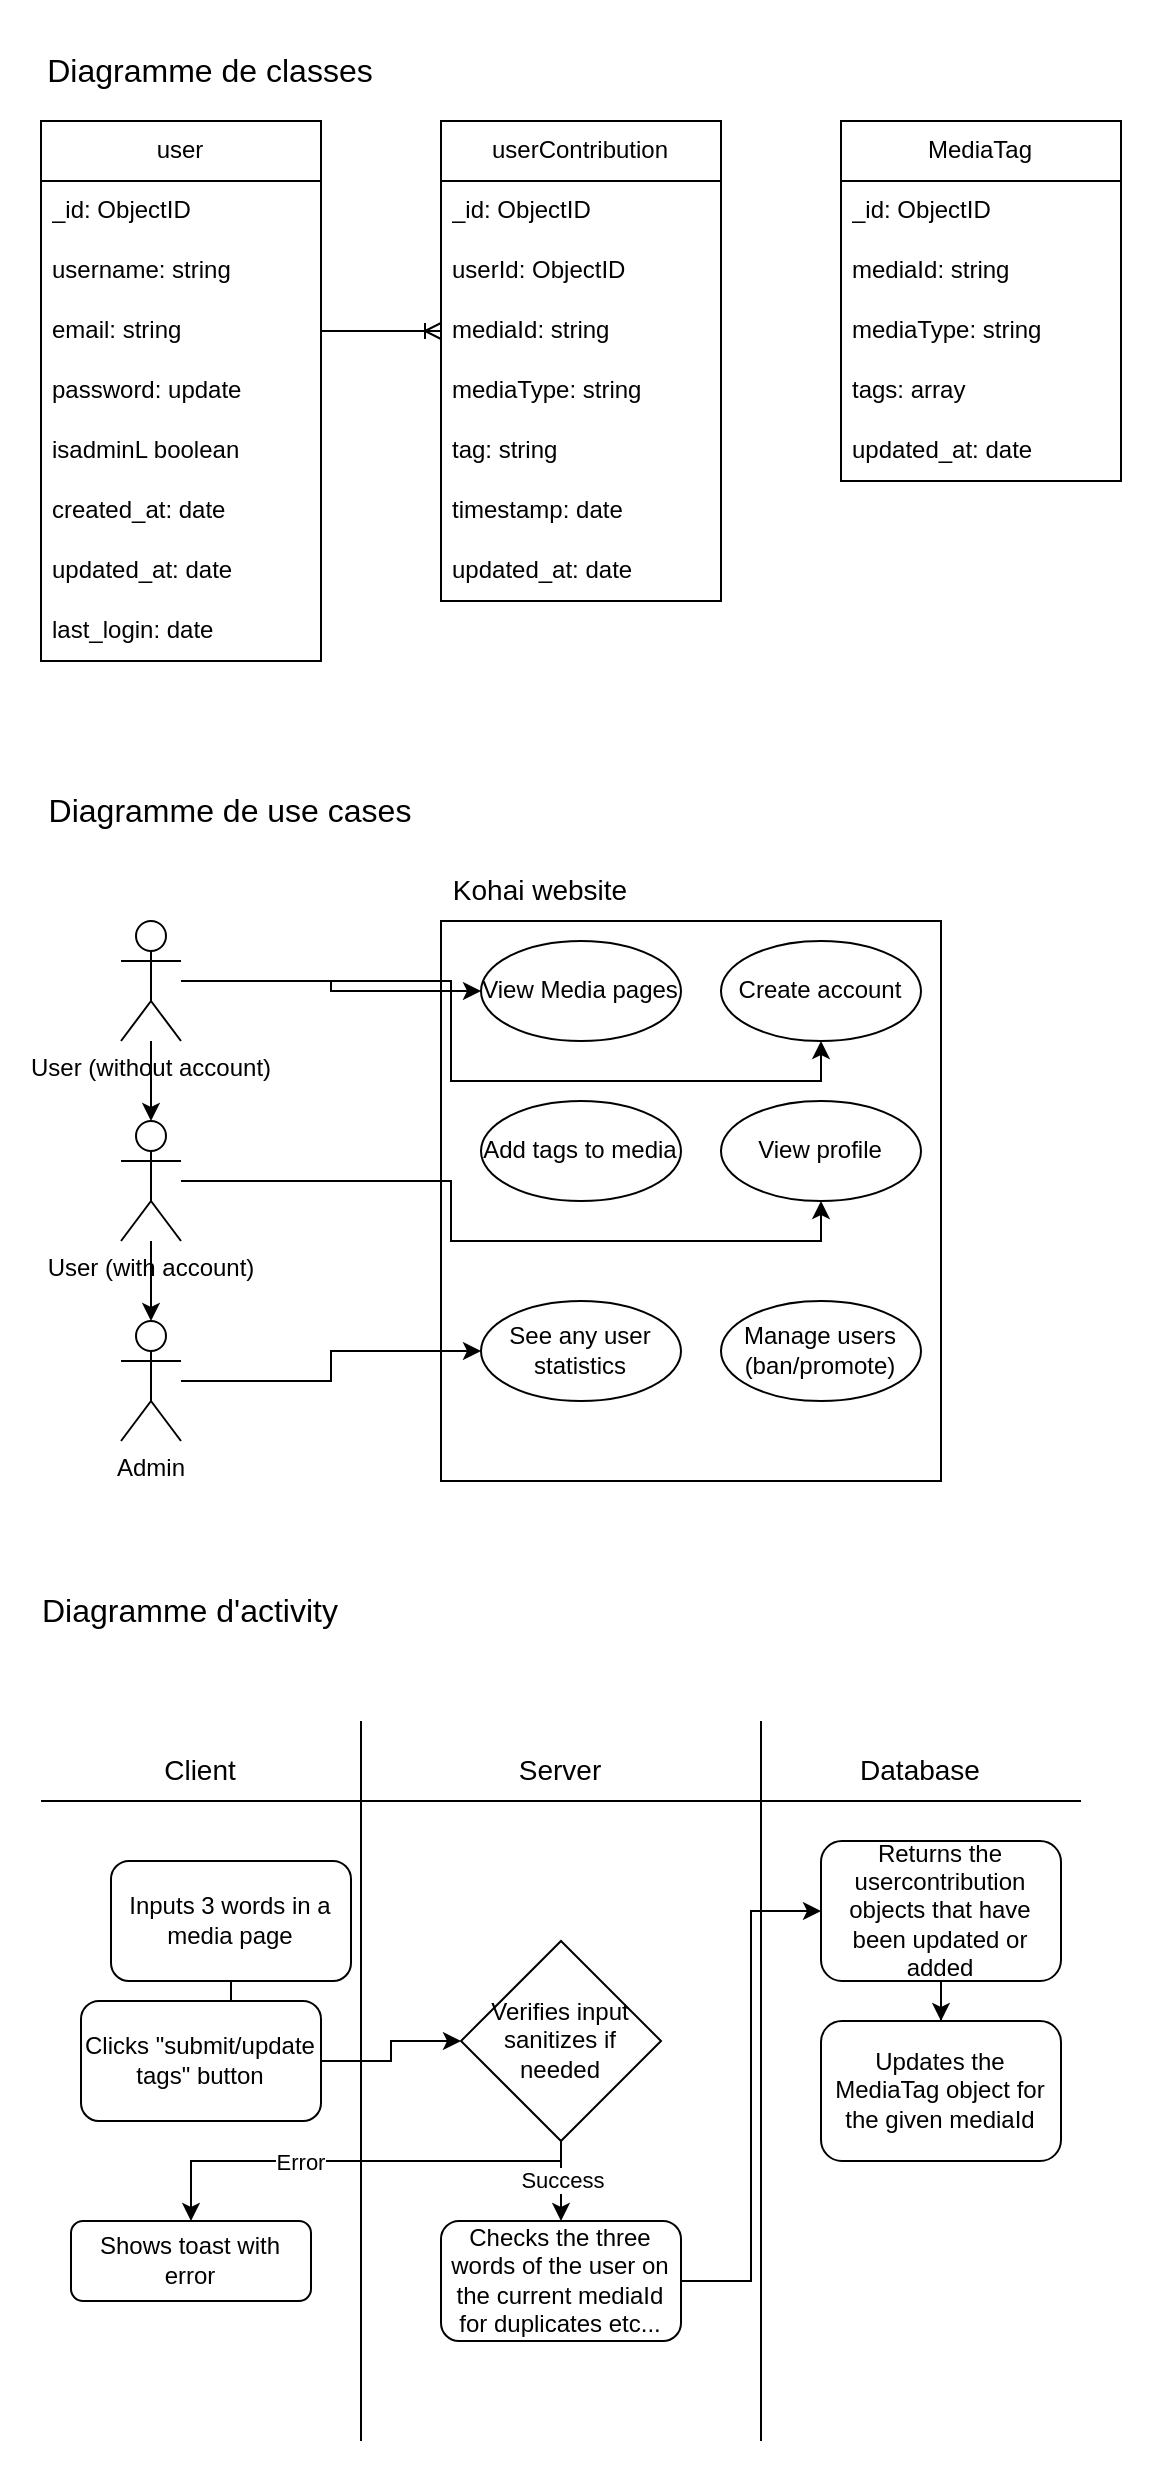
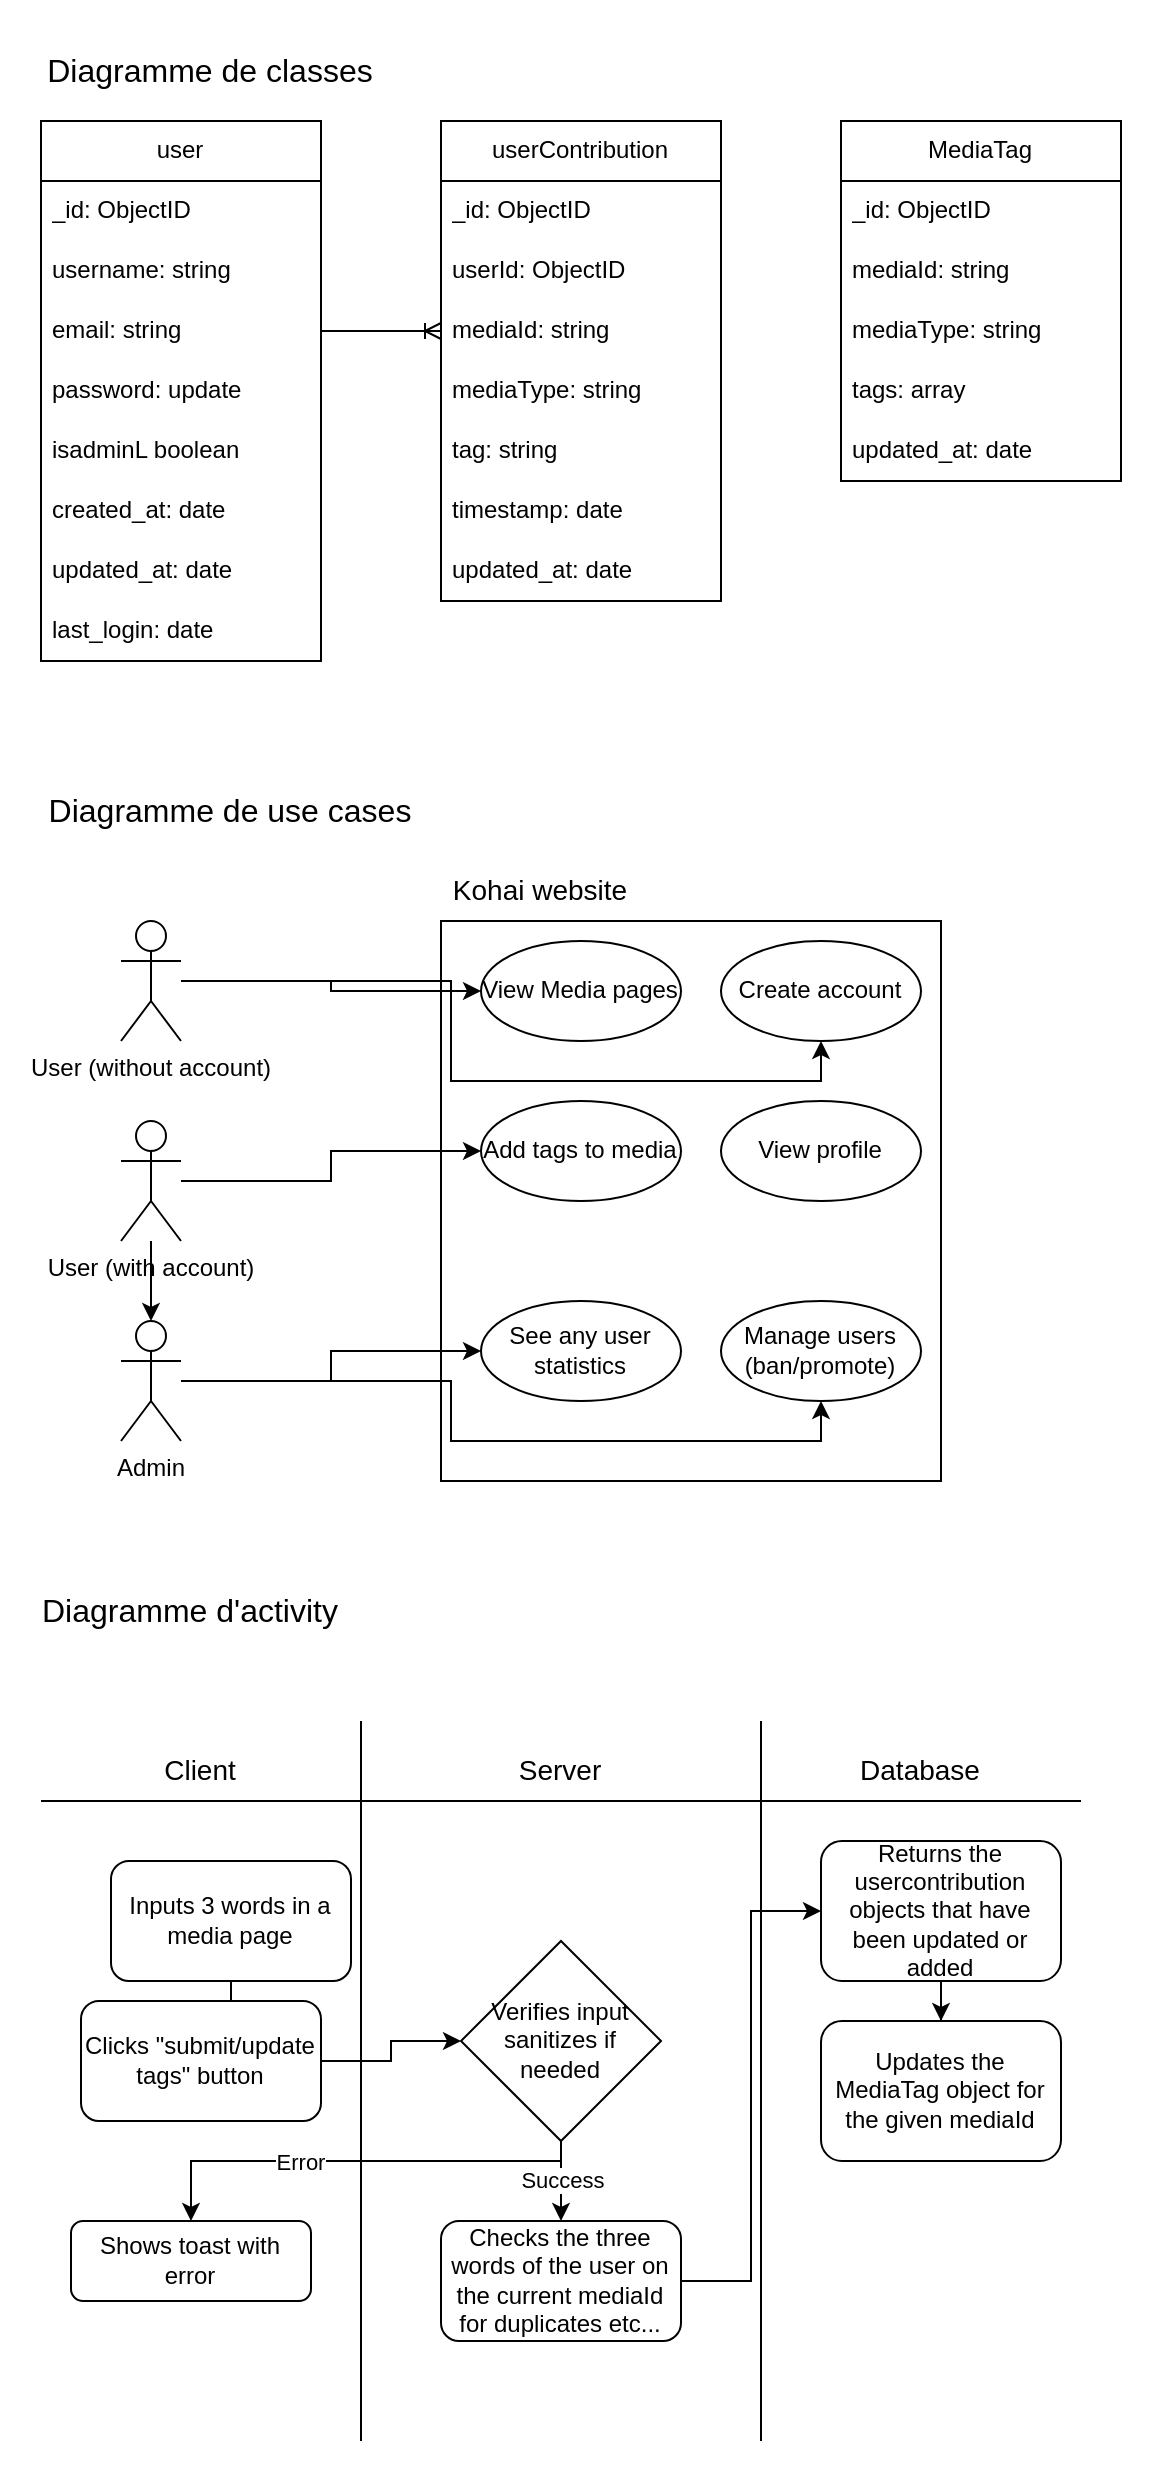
- <mxCell id="39" style="edgeStyle=orthogonalEdgeStyle;rounded=0;orthogonalLoop=1;jettySize=auto;html=1;entryX=0.5;entryY=0;entryDx=0;entryDy=0;entryPerimeter=0;" parent="1" source="28" target="31" edge="1"><mxGeometry relative="1" as="geometry" /></mxCell>
+ <mxCell id="29" style="edgeStyle=orthogonalEdgeStyle;rounded=0;orthogonalLoop=1;jettySize=auto;html=1;entryX=0;entryY=0.5;entryDx=0;entryDy=0;" parent="1" source="31" target="42" edge="1"><mxGeometry relative="1" as="geometry" /></mxCell>
- <mxCell id="30" style="edgeStyle=orthogonalEdgeStyle;rounded=0;orthogonalLoop=1;jettySize=auto;html=1;entryX=0.5;entryY=1;entryDx=0;entryDy=0;" parent="1" source="31" target="43" edge="1"><mxGeometry relative="1" as="geometry" /></mxCell>
+ <mxCell id="32" style="edgeStyle=orthogonalEdgeStyle;rounded=0;orthogonalLoop=1;jettySize=auto;html=1;entryX=0.5;entryY=1;entryDx=0;entryDy=0;" parent="1" source="34" target="45" edge="1"><mxGeometry relative="1" as="geometry" /></mxCell>
